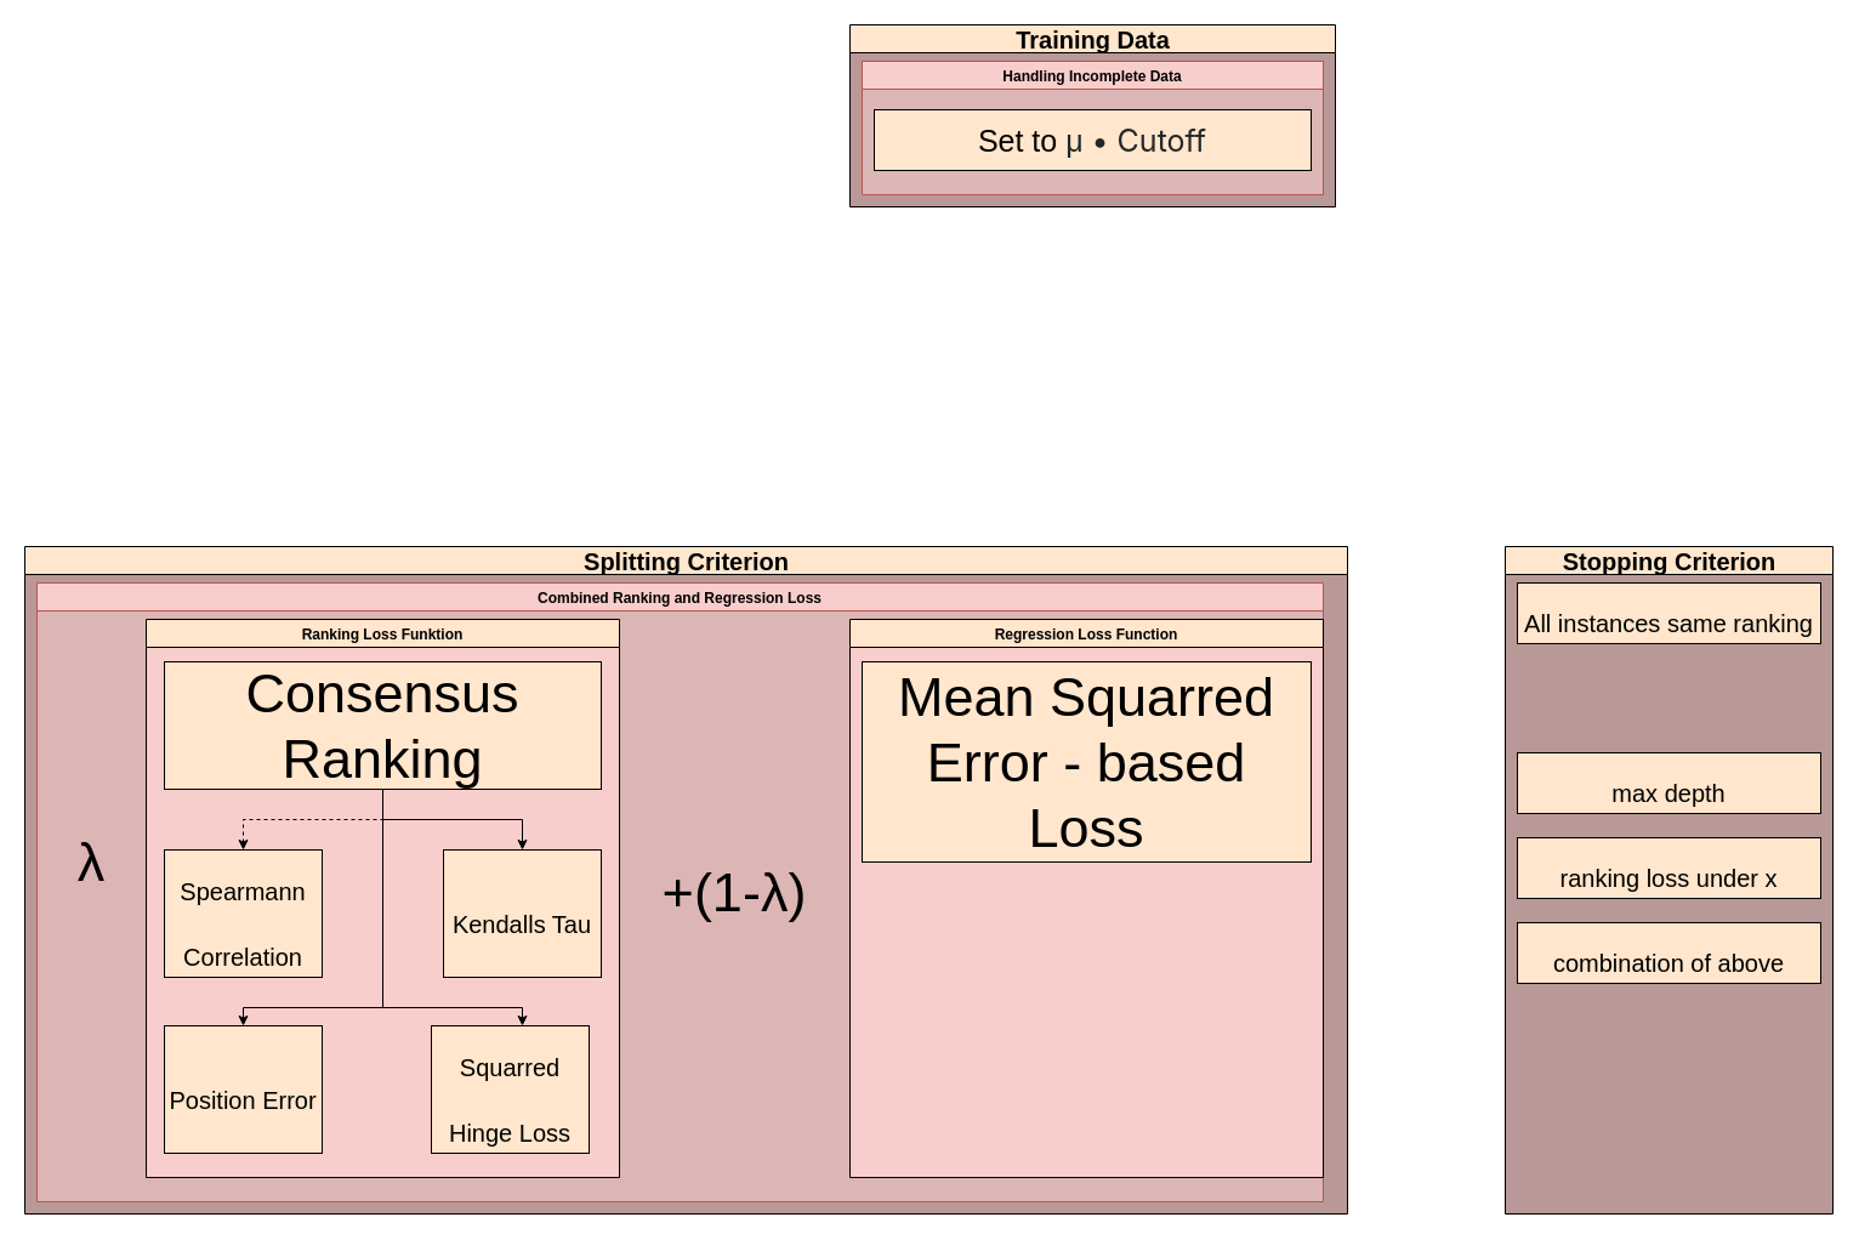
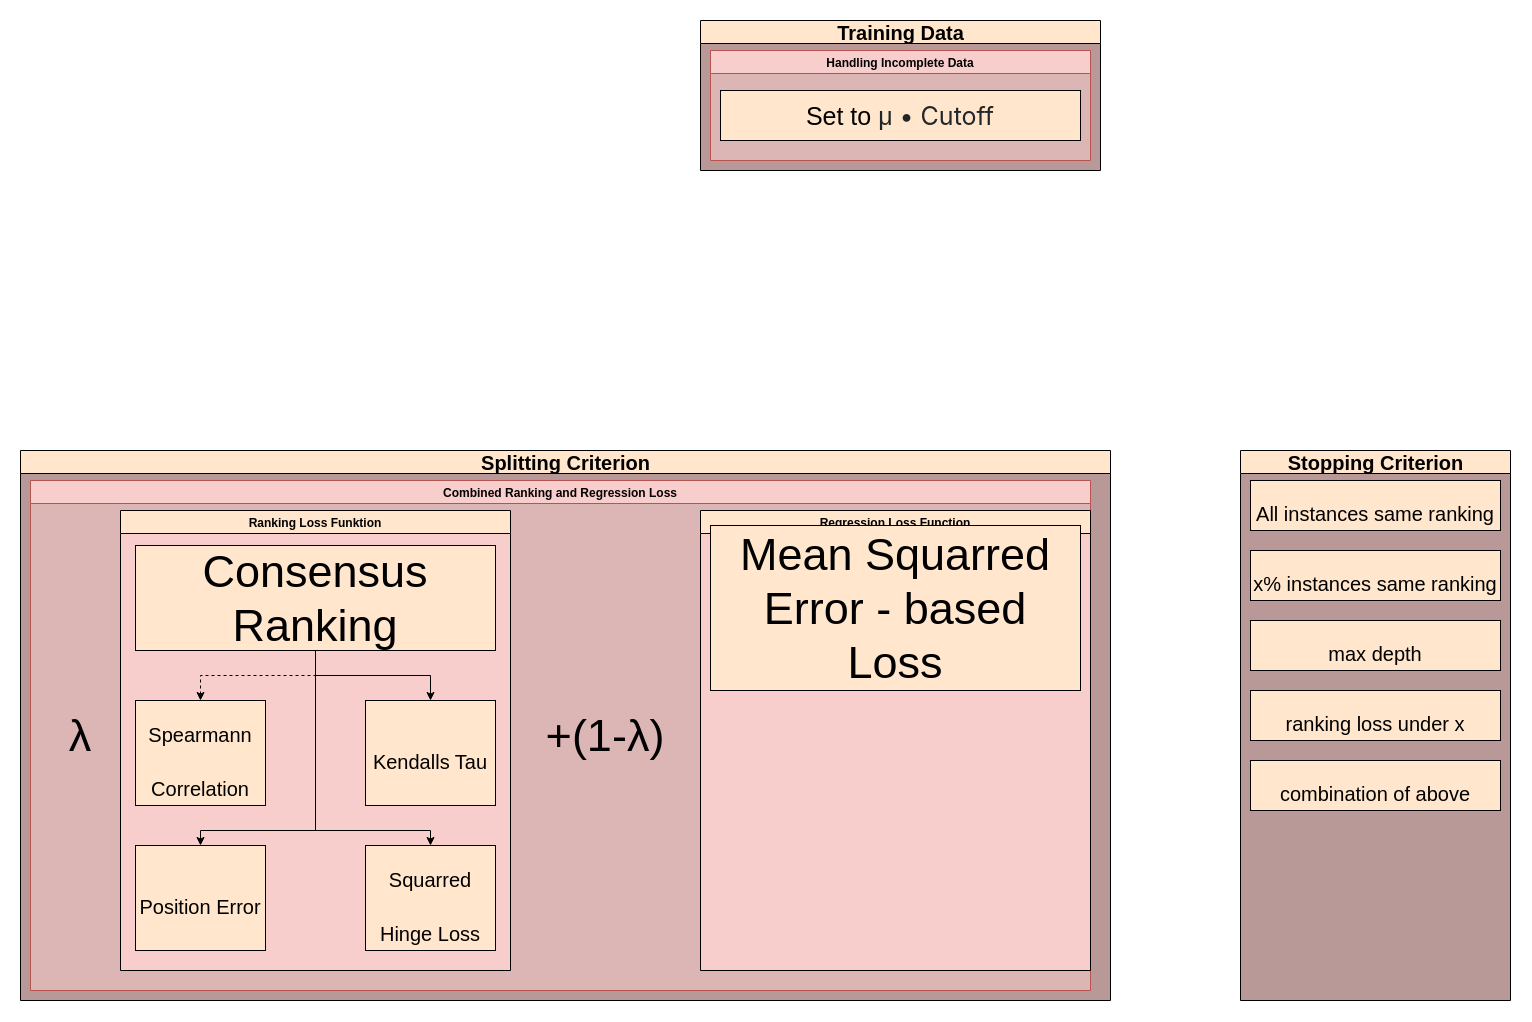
+ <mxCell id="20" value="&lt;span style=&quot;font-size: 20px&quot;&gt;x% instances same ranking&lt;/span&gt;" style="rounded=0;whiteSpace=wrap;html=1;labelBackgroundColor=none;fontSize=45;fillColor=#FFE6CC;gradientColor=none;" vertex="1" parent="18"><mxGeometry x="10" y="100" width="250" height="50" as="geometry" /></mxCell>
- <mxCell id="15" value="Mean Squarred Error - based Loss" style="rounded=0;whiteSpace=wrap;html=1;labelBackgroundColor=none;fontSize=45;fillColor=#FFE6CC;gradientColor=none;" vertex="1" parent="14"><mxGeometry x="10" y="35" width="370" height="165" as="geometry" /></mxCell>
+ <mxCell id="15" value="Mean Squarred Error - based Loss" style="rounded=0;whiteSpace=wrap;html=1;labelBackgroundColor=none;fontSize=45;fillColor=#FFE6CC;gradientColor=none;" vertex="1" parent="14"><mxGeometry x="10" y="15" width="370" height="165" as="geometry" /></mxCell>
- <mxCell id="16" value="&lt;font style=&quot;font-size: 45px&quot;&gt;λ&lt;/font&gt;" style="text;html=1;strokeColor=none;fillColor=none;align=center;verticalAlign=middle;whiteSpace=wrap;rounded=0;" vertex="1" parent="3"><mxGeometry x="15" y="215" width="60" height="30" as="geometry" /></mxCell>
+ <mxCell id="16" value="&lt;font style=&quot;font-size: 45px&quot;&gt;λ&lt;/font&gt;" style="text;html=1;strokeColor=none;fillColor=none;align=center;verticalAlign=middle;whiteSpace=wrap;rounded=0;" vertex="1" parent="3"><mxGeometry x="20" y="240" width="60" height="30" as="geometry" /></mxCell>
- <mxCell id="10" value="&lt;font style=&quot;font-size: 20px&quot;&gt;Squarred Hinge Loss&lt;/font&gt;" style="rounded=0;whiteSpace=wrap;html=1;labelBackgroundColor=none;fontSize=45;fillColor=#FFE6CC;gradientColor=none;" vertex="1" parent="4"><mxGeometry x="235" y="335" width="130" height="105" as="geometry" /></mxCell>
+ <mxCell id="10" value="&lt;font style=&quot;font-size: 20px&quot;&gt;Squarred Hinge Loss&lt;/font&gt;" style="rounded=0;whiteSpace=wrap;html=1;labelBackgroundColor=none;fontSize=45;fillColor=#FFE6CC;gradientColor=none;" vertex="1" parent="4"><mxGeometry x="245" y="335" width="130" height="105" as="geometry" /></mxCell>
